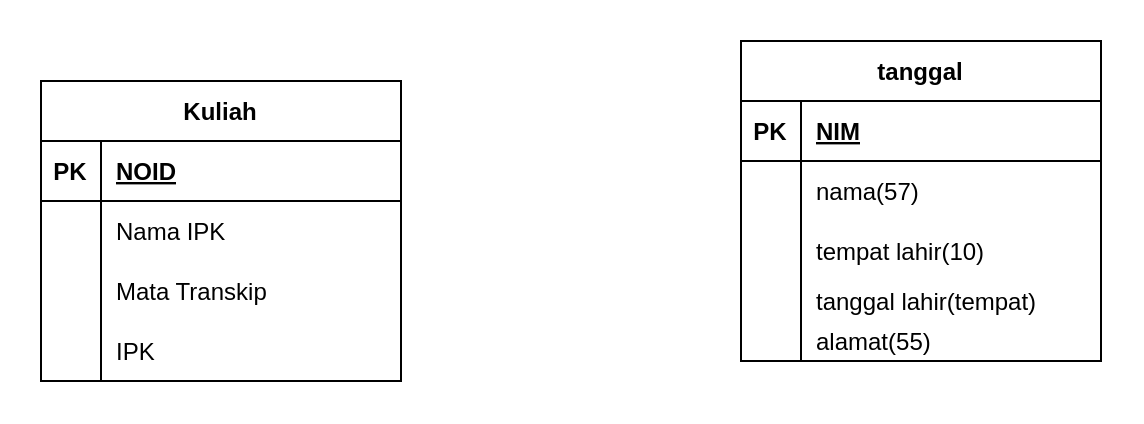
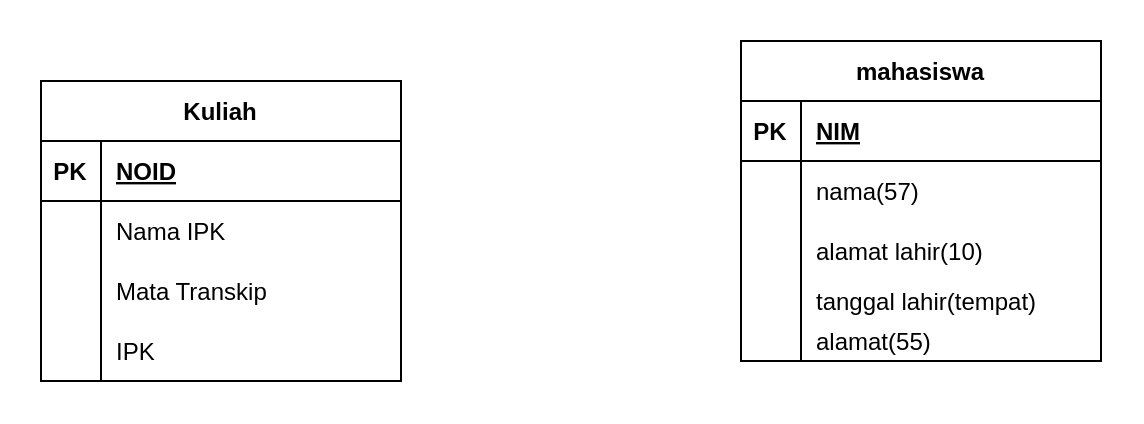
- <mxCell id="15" value="tanggal" style="shape=table;startSize=30;container=1;collapsible=1;childLayout=tableLayout;fixedRows=1;rowLines=0;fontStyle=1;align=center;resizeLast=1;" vertex="1" parent="1"><mxGeometry x="370" y="20" width="180" height="160" as="geometry" /></mxCell>
+ <mxCell id="15" value="mahasiswa" style="shape=table;startSize=30;container=1;collapsible=1;childLayout=tableLayout;fixedRows=1;rowLines=0;fontStyle=1;align=center;resizeLast=1;" vertex="1" parent="1"><mxGeometry x="370" y="20" width="180" height="160" as="geometry" /></mxCell>
- <mxCell id="24" value="tempat lahir(10)" style="shape=partialRectangle;connectable=0;fillColor=none;top=0;left=0;bottom=0;right=0;align=left;spacingLeft=6;overflow=hidden;" vertex="1" parent="22"><mxGeometry x="30" width="150" height="30" as="geometry"><mxRectangle width="150" height="30" as="alternateBounds" /></mxGeometry></mxCell>
+ <mxCell id="24" value="alamat lahir(10)" style="shape=partialRectangle;connectable=0;fillColor=none;top=0;left=0;bottom=0;right=0;align=left;spacingLeft=6;overflow=hidden;" vertex="1" parent="22"><mxGeometry x="30" width="150" height="30" as="geometry"><mxRectangle width="150" height="30" as="alternateBounds" /></mxGeometry></mxCell>
